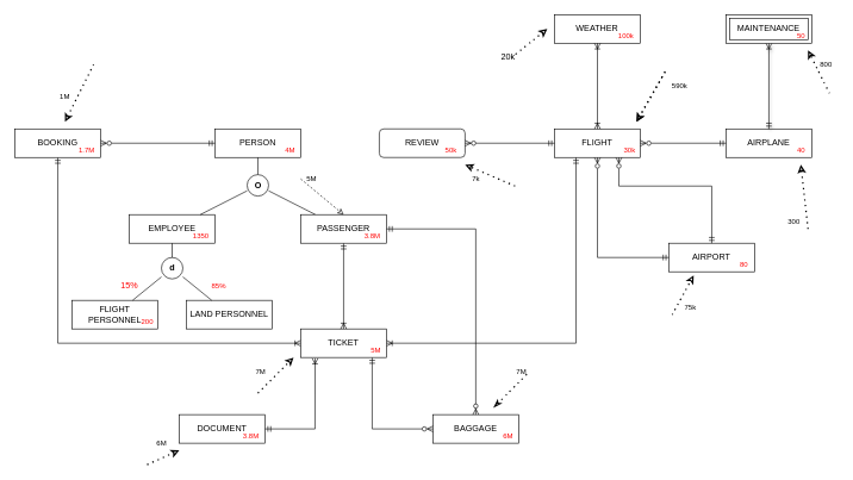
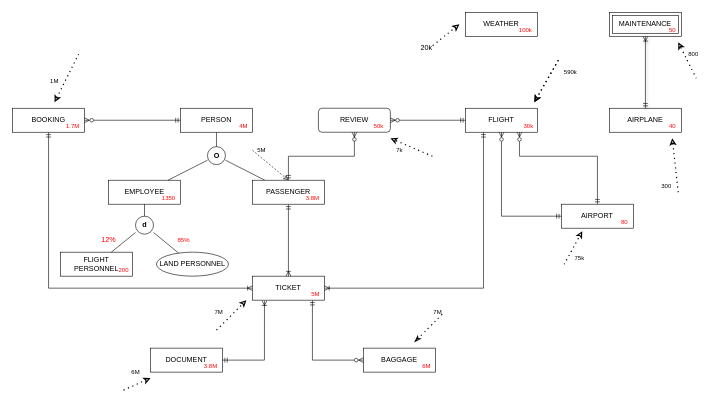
- <mxCell id="15" value="" style="fontSize=12;html=1;endArrow=ERoneToMany;rounded=0;endFill=0;startArrow=ERoneToMany;startFill=0;" edge="1" parent="1" source="14" target="5"><mxGeometry width="100" height="100" relative="1" as="geometry"><mxPoint x="834.27" y="50" as="sourcePoint" /><mxPoint x="834.65" y="180" as="targetPoint" /></mxGeometry></mxCell>
- <mxCell id="11" value="" style="fontSize=12;html=1;endArrow=ERzeroToMany;rounded=0;endFill=0;startArrow=ERmandOne;startFill=0;" edge="1" parent="1" source="8" target="5"><mxGeometry width="100" height="100" relative="1" as="geometry"><mxPoint x="965.27" y="450" as="sourcePoint" /><mxPoint x="965.27" y="330" as="targetPoint" /></mxGeometry></mxCell>
- <mxCell id="30" value="" style="fontSize=12;html=1;endArrow=ERzeroToMany;endFill=1;rounded=0;startArrow=ERmandOne;startFill=0;edgeStyle=orthogonalEdgeStyle;" edge="1" parent="1" source="27" target="3"><mxGeometry width="100" height="100" relative="1" as="geometry"><mxPoint x="565.27" y="460" as="sourcePoint" /><mxPoint x="665.27" y="360" as="targetPoint" /></mxGeometry></mxCell>
+ <mxCell id="30" value="" style="fontSize=12;html=1;endArrow=ERzeroToMany;endFill=1;rounded=0;startArrow=ERmandOne;startFill=0;edgeStyle=orthogonalEdgeStyle;" edge="1" parent="1" source="27" target="29"><mxGeometry width="100" height="100" relative="1" as="geometry"><mxPoint x="565.27" y="460" as="sourcePoint" /><mxPoint x="665.27" y="360" as="targetPoint" /></mxGeometry></mxCell>
- <mxCell id="70" value="15%" style="text;html=1;align=center;verticalAlign=middle;resizable=0;points=[];autosize=1;strokeColor=none;fillColor=none;fontColor=#FF0000;" vertex="1" parent="1"><mxGeometry x="160" y="390" width="40" height="20" as="geometry" /></mxCell>
+ <mxCell id="70" value="12%" style="text;html=1;align=center;verticalAlign=middle;resizable=0;points=[];autosize=1;strokeColor=none;fillColor=none;fontColor=#FF0000;" vertex="1" parent="1"><mxGeometry x="160" y="390" width="40" height="20" as="geometry" /></mxCell>
- <mxCell id="36" value="LAND PERSONNEL" style="whiteSpace=wrap;html=1;align=center;" vertex="1" parent="1"><mxGeometry x="260" y="420" width="120" height="40" as="geometry" /></mxCell>
+ <mxCell id="36" value="LAND PERSONNEL" style="ellipse;whiteSpace=wrap;html=1;align=center;" vertex="1" parent="1"><mxGeometry x="260" y="420" width="120" height="40" as="geometry" /></mxCell>
